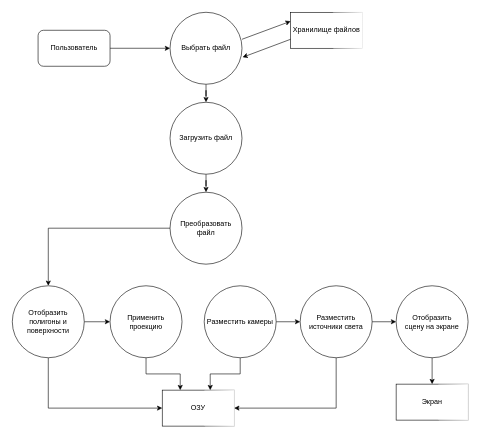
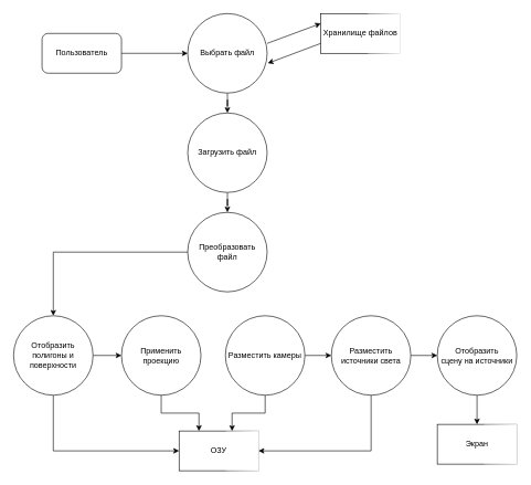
- <mxCell id="26" value="Отобразить &lt;br&gt;сцену на экране" style="ellipse;whiteSpace=wrap;html=1;" vertex="1" parent="1"><mxGeometry x="660" y="476" width="120" height="120" as="geometry" /></mxCell>
+ <mxCell id="26" value="Отобразить &lt;br&gt;сцену на источники" style="ellipse;whiteSpace=wrap;html=1;" vertex="1" parent="1"><mxGeometry x="660" y="476" width="120" height="120" as="geometry" /></mxCell>
